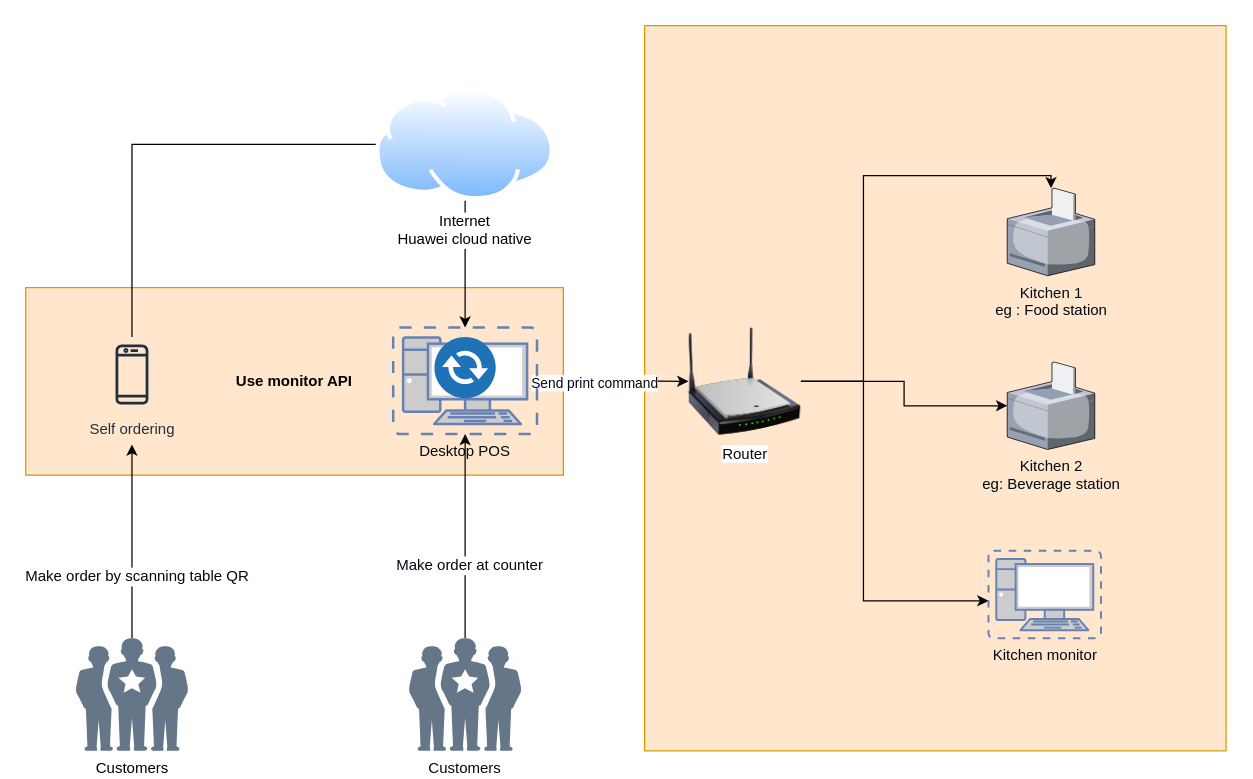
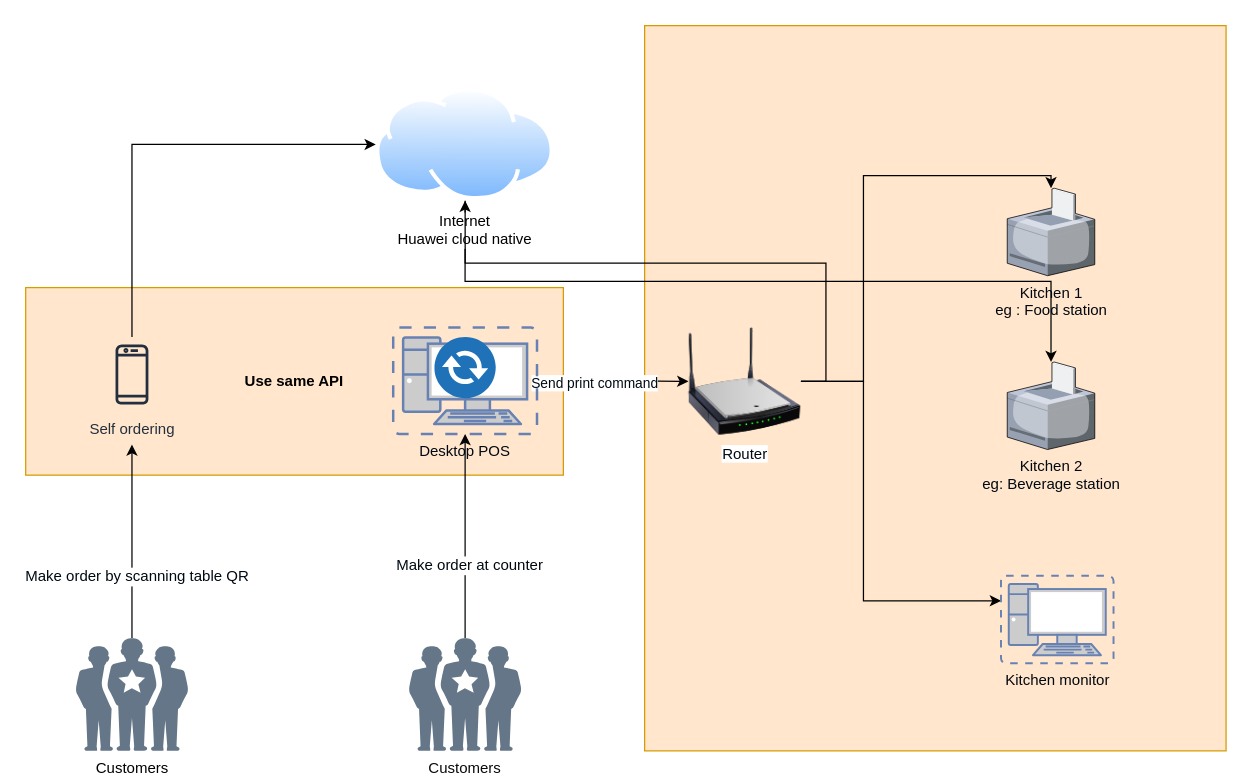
- <mxCell id="4" style="edgeStyle=orthogonalEdgeStyle;rounded=0;orthogonalLoop=1;jettySize=auto;html=1;entryX=0;entryY=0.5;entryDx=0;entryDy=0;endArrow=none;" parent="1" source="5" target="7" edge="1"><mxGeometry relative="1" as="geometry"><Array as="points"><mxPoint x="105" y="115" /></Array></mxGeometry></mxCell>
+ <mxCell id="4" style="edgeStyle=orthogonalEdgeStyle;rounded=0;orthogonalLoop=1;jettySize=auto;html=1;entryX=0;entryY=0.5;entryDx=0;entryDy=0;" parent="1" source="5" target="7" edge="1"><mxGeometry relative="1" as="geometry"><Array as="points"><mxPoint x="105" y="115" /></Array></mxGeometry></mxCell>
- <mxCell id="6" style="edgeStyle=orthogonalEdgeStyle;rounded=0;orthogonalLoop=1;jettySize=auto;html=1;exitX=0.5;exitY=1;exitDx=0;exitDy=0;" parent="1" source="7" target="10" edge="1"><mxGeometry relative="1" as="geometry" /></mxCell>
+ <mxCell id="6" style="edgeStyle=orthogonalEdgeStyle;rounded=0;orthogonalLoop=1;jettySize=auto;html=1;exitX=0.5;exitY=1;exitDx=0;exitDy=0;" parent="1" source="7" target="12" edge="1"><mxGeometry relative="1" as="geometry" /></mxCell>
- <mxCell id="3" value="&lt;b&gt;Use monitor API&lt;/b&gt;" style="rounded=0;whiteSpace=wrap;html=1;fillColor=#ffe6cc;strokeColor=#d79b00;" vertex="1" parent="1"><mxGeometry x="20" y="229.5" width="430" height="150" as="geometry" /></mxCell>
+ <mxCell id="3" value="&lt;b&gt;Use same API&lt;/b&gt;" style="rounded=0;whiteSpace=wrap;html=1;fillColor=#ffe6cc;strokeColor=#d79b00;" vertex="1" parent="1"><mxGeometry x="20" y="229.5" width="430" height="150" as="geometry" /></mxCell>
- <mxCell id="16" style="edgeStyle=orthogonalEdgeStyle;rounded=0;orthogonalLoop=1;jettySize=auto;html=1;exitX=1;exitY=0.5;exitDx=0;exitDy=0;fontColor=#000912;" parent="1" source="19" target="12" edge="1"><mxGeometry relative="1" as="geometry" /></mxCell>
+ <mxCell id="16" style="edgeStyle=orthogonalEdgeStyle;rounded=0;orthogonalLoop=1;jettySize=auto;html=1;exitX=1;exitY=0.5;exitDx=0;exitDy=0;fontColor=#000912;" parent="1" source="19" target="7" edge="1"><mxGeometry relative="1" as="geometry" /></mxCell>
- <mxCell id="24" value="Kitchen monitor" style="fontColor=#000912;verticalAlign=top;verticalLabelPosition=bottom;labelPosition=center;align=center;html=1;outlineConnect=0;fillColor=#CCCCCC;strokeColor=#6881B3;gradientColor=none;gradientDirection=north;strokeWidth=2;shape=mxgraph.networks.virtual_pc;" vertex="1" parent="1"><mxGeometry x="790" y="440" width="90" height="70" as="geometry" /></mxCell>
+ <mxCell id="24" value="Kitchen monitor" style="fontColor=#000912;verticalAlign=top;verticalLabelPosition=bottom;labelPosition=center;align=center;html=1;outlineConnect=0;fillColor=#CCCCCC;strokeColor=#6881B3;gradientColor=none;gradientDirection=north;strokeWidth=2;shape=mxgraph.networks.virtual_pc;" vertex="1" parent="1"><mxGeometry x="800" y="460" width="90" height="70" as="geometry" /></mxCell>
